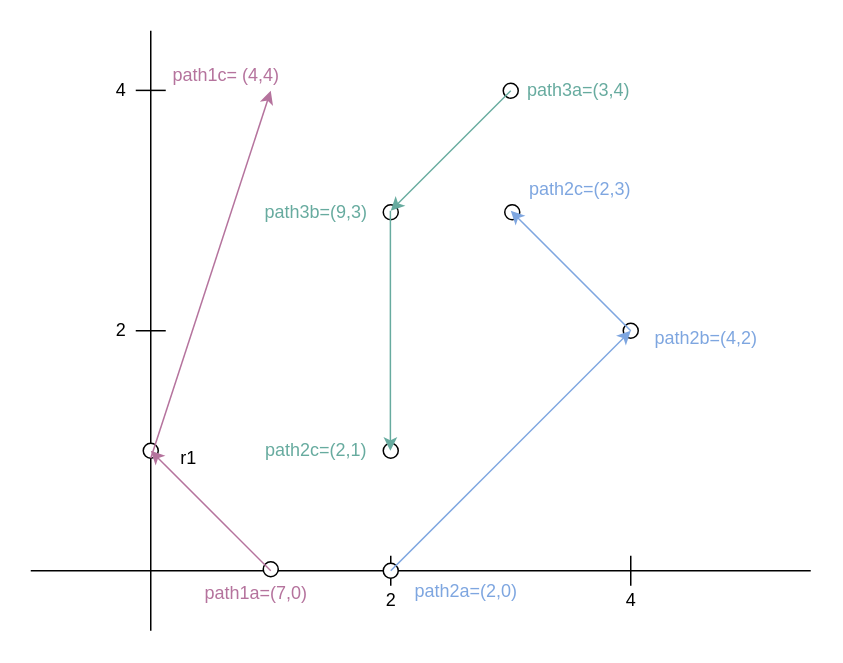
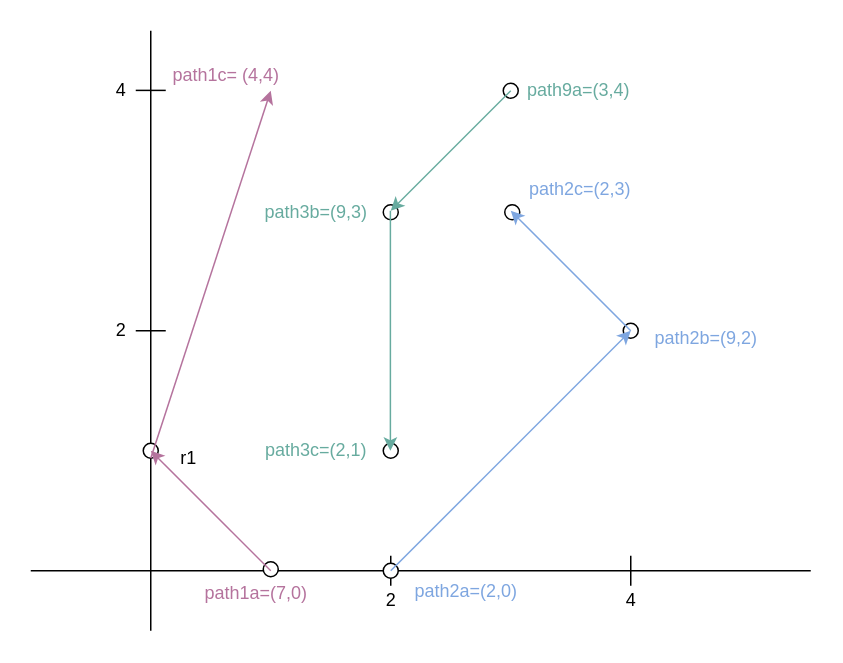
- <mxCell id="29" value="&lt;font color=&quot;#67ab9f&quot;&gt;path3a=(3,4)&lt;/font&gt;" style="text;html=1;align=center;verticalAlign=middle;resizable=0;points=[];autosize=1;fontColor=#7EA6E0;" vertex="1" parent="1"><mxGeometry x="345" y="50" width="80" height="20" as="geometry" /></mxCell>
+ <mxCell id="29" value="&lt;font color=&quot;#67ab9f&quot;&gt;path9a=(3,4)&lt;/font&gt;" style="text;html=1;align=center;verticalAlign=middle;resizable=0;points=[];autosize=1;fontColor=#7EA6E0;" vertex="1" parent="1"><mxGeometry x="345" y="50" width="80" height="20" as="geometry" /></mxCell>
- <mxCell id="27" value="path2b=(4,2)" style="text;html=1;align=center;verticalAlign=middle;resizable=0;points=[];autosize=1;fontColor=#7EA6E0;" vertex="1" parent="1"><mxGeometry x="430" y="215" width="80" height="20" as="geometry" /></mxCell>
+ <mxCell id="27" value="path2b=(9,2)" style="text;html=1;align=center;verticalAlign=middle;resizable=0;points=[];autosize=1;fontColor=#7EA6E0;" vertex="1" parent="1"><mxGeometry x="430" y="215" width="80" height="20" as="geometry" /></mxCell>
- <mxCell id="31" value="&lt;font color=&quot;#67ab9f&quot;&gt;path2c=(2,1)&lt;/font&gt;" style="text;html=1;align=center;verticalAlign=middle;resizable=0;points=[];autosize=1;fontColor=#7EA6E0;" vertex="1" parent="1"><mxGeometry x="170" y="290" width="80" height="20" as="geometry" /></mxCell>
+ <mxCell id="31" value="&lt;font color=&quot;#67ab9f&quot;&gt;path3c=(2,1)&lt;/font&gt;" style="text;html=1;align=center;verticalAlign=middle;resizable=0;points=[];autosize=1;fontColor=#7EA6E0;" vertex="1" parent="1"><mxGeometry x="170" y="290" width="80" height="20" as="geometry" /></mxCell>
